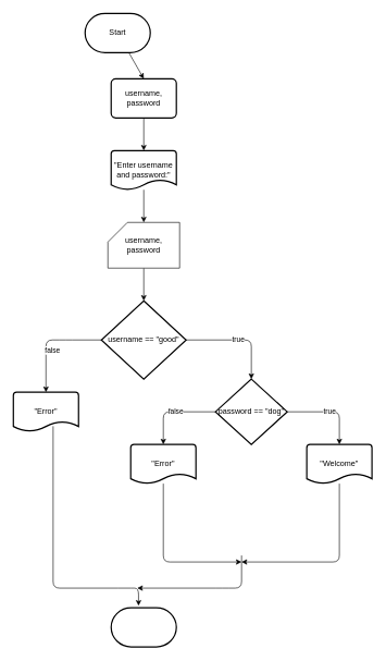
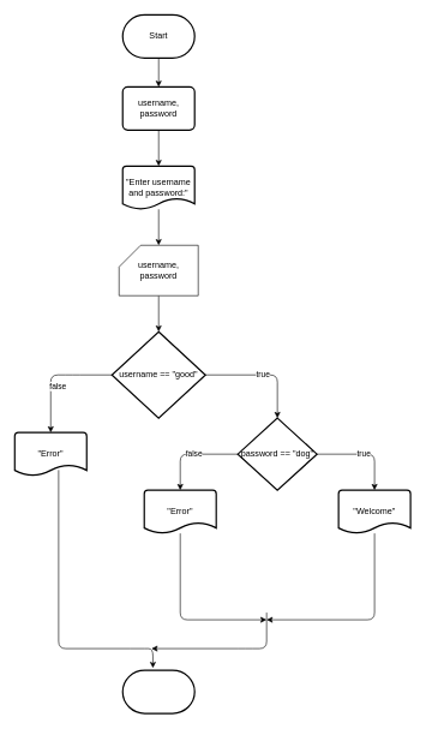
- <mxCell id="3" value="Start" style="strokeWidth=2;html=1;shape=mxgraph.flowchart.terminator;whiteSpace=wrap;" parent="1" vertex="1"><mxGeometry x="130" y="20" width="100" height="60" as="geometry" /></mxCell>
+ <mxCell id="3" value="Start" style="strokeWidth=2;html=1;shape=mxgraph.flowchart.terminator;whiteSpace=wrap;" parent="1" vertex="1"><mxGeometry x="170" y="20" width="100" height="60" as="geometry" /></mxCell>
